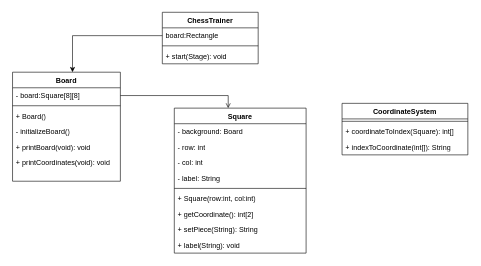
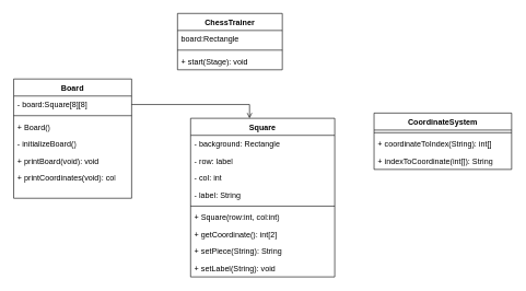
- <mxCell id="27" style="edgeStyle=orthogonalEdgeStyle;rounded=0;orthogonalLoop=1;jettySize=auto;html=1;entryX=0.556;entryY=0;entryDx=0;entryDy=0;entryPerimeter=0;" parent="1" source="3" target="6" edge="1"><mxGeometry relative="1" as="geometry" /></mxCell>
- <mxCell id="14" value="- background: Board" style="text;strokeColor=none;fillColor=none;align=left;verticalAlign=top;spacingLeft=4;spacingRight=4;overflow=hidden;rotatable=0;points=[[0,0.5],[1,0.5]];portConstraint=eastwest;whiteSpace=wrap;html=1;" parent="13" vertex="1"><mxGeometry y="26" width="220" height="26" as="geometry" /></mxCell>
+ <mxCell id="14" value="- background: Rectangle" style="text;strokeColor=none;fillColor=none;align=left;verticalAlign=top;spacingLeft=4;spacingRight=4;overflow=hidden;rotatable=0;points=[[0,0.5],[1,0.5]];portConstraint=eastwest;whiteSpace=wrap;html=1;" parent="13" vertex="1"><mxGeometry y="26" width="220" height="26" as="geometry" /></mxCell>
- <mxCell id="25" value="+ coordinateToIndex(Square): int[]" style="text;strokeColor=none;fillColor=none;align=left;verticalAlign=top;spacingLeft=4;spacingRight=4;overflow=hidden;rotatable=0;points=[[0,0.5],[1,0.5]];portConstraint=eastwest;whiteSpace=wrap;html=1;" parent="23" vertex="1"><mxGeometry y="34" width="210" height="26" as="geometry" /></mxCell>
+ <mxCell id="25" value="+ coordinateToIndex(String): int[]" style="text;strokeColor=none;fillColor=none;align=left;verticalAlign=top;spacingLeft=4;spacingRight=4;overflow=hidden;rotatable=0;points=[[0,0.5],[1,0.5]];portConstraint=eastwest;whiteSpace=wrap;html=1;" parent="23" vertex="1"><mxGeometry y="34" width="210" height="26" as="geometry" /></mxCell>
- <mxCell id="15" value="- row: int" style="text;strokeColor=none;fillColor=none;align=left;verticalAlign=top;spacingLeft=4;spacingRight=4;overflow=hidden;rotatable=0;points=[[0,0.5],[1,0.5]];portConstraint=eastwest;whiteSpace=wrap;html=1;" parent="13" vertex="1"><mxGeometry y="52" width="220" height="26" as="geometry" /></mxCell>
+ <mxCell id="15" value="- row: label" style="text;strokeColor=none;fillColor=none;align=left;verticalAlign=top;spacingLeft=4;spacingRight=4;overflow=hidden;rotatable=0;points=[[0,0.5],[1,0.5]];portConstraint=eastwest;whiteSpace=wrap;html=1;" parent="13" vertex="1"><mxGeometry y="52" width="220" height="26" as="geometry" /></mxCell>
- <mxCell id="12" value="+ printCoordinates(void): void" style="text;strokeColor=none;fillColor=none;align=left;verticalAlign=top;spacingLeft=4;spacingRight=4;overflow=hidden;rotatable=0;points=[[0,0.5],[1,0.5]];portConstraint=eastwest;whiteSpace=wrap;html=1;" parent="6" vertex="1"><mxGeometry y="138" width="180" height="44" as="geometry" /></mxCell>
+ <mxCell id="12" value="+ printCoordinates(void): col" style="text;strokeColor=none;fillColor=none;align=left;verticalAlign=top;spacingLeft=4;spacingRight=4;overflow=hidden;rotatable=0;points=[[0,0.5],[1,0.5]];portConstraint=eastwest;whiteSpace=wrap;html=1;" parent="6" vertex="1"><mxGeometry y="138" width="180" height="44" as="geometry" /></mxCell>
- <mxCell id="22" value="&lt;div&gt;+ label(String): void&lt;/div&gt;&lt;div&gt;&lt;br&gt;&lt;/div&gt;" style="text;strokeColor=none;fillColor=none;align=left;verticalAlign=top;spacingLeft=4;spacingRight=4;overflow=hidden;rotatable=0;points=[[0,0.5],[1,0.5]];portConstraint=eastwest;whiteSpace=wrap;html=1;" parent="13" vertex="1"><mxGeometry y="216" width="220" height="26" as="geometry" /></mxCell>
+ <mxCell id="22" value="&lt;div&gt;+ setLabel(String): void&lt;/div&gt;&lt;div&gt;&lt;br&gt;&lt;/div&gt;" style="text;strokeColor=none;fillColor=none;align=left;verticalAlign=top;spacingLeft=4;spacingRight=4;overflow=hidden;rotatable=0;points=[[0,0.5],[1,0.5]];portConstraint=eastwest;whiteSpace=wrap;html=1;" parent="13" vertex="1"><mxGeometry y="216" width="220" height="26" as="geometry" /></mxCell>
